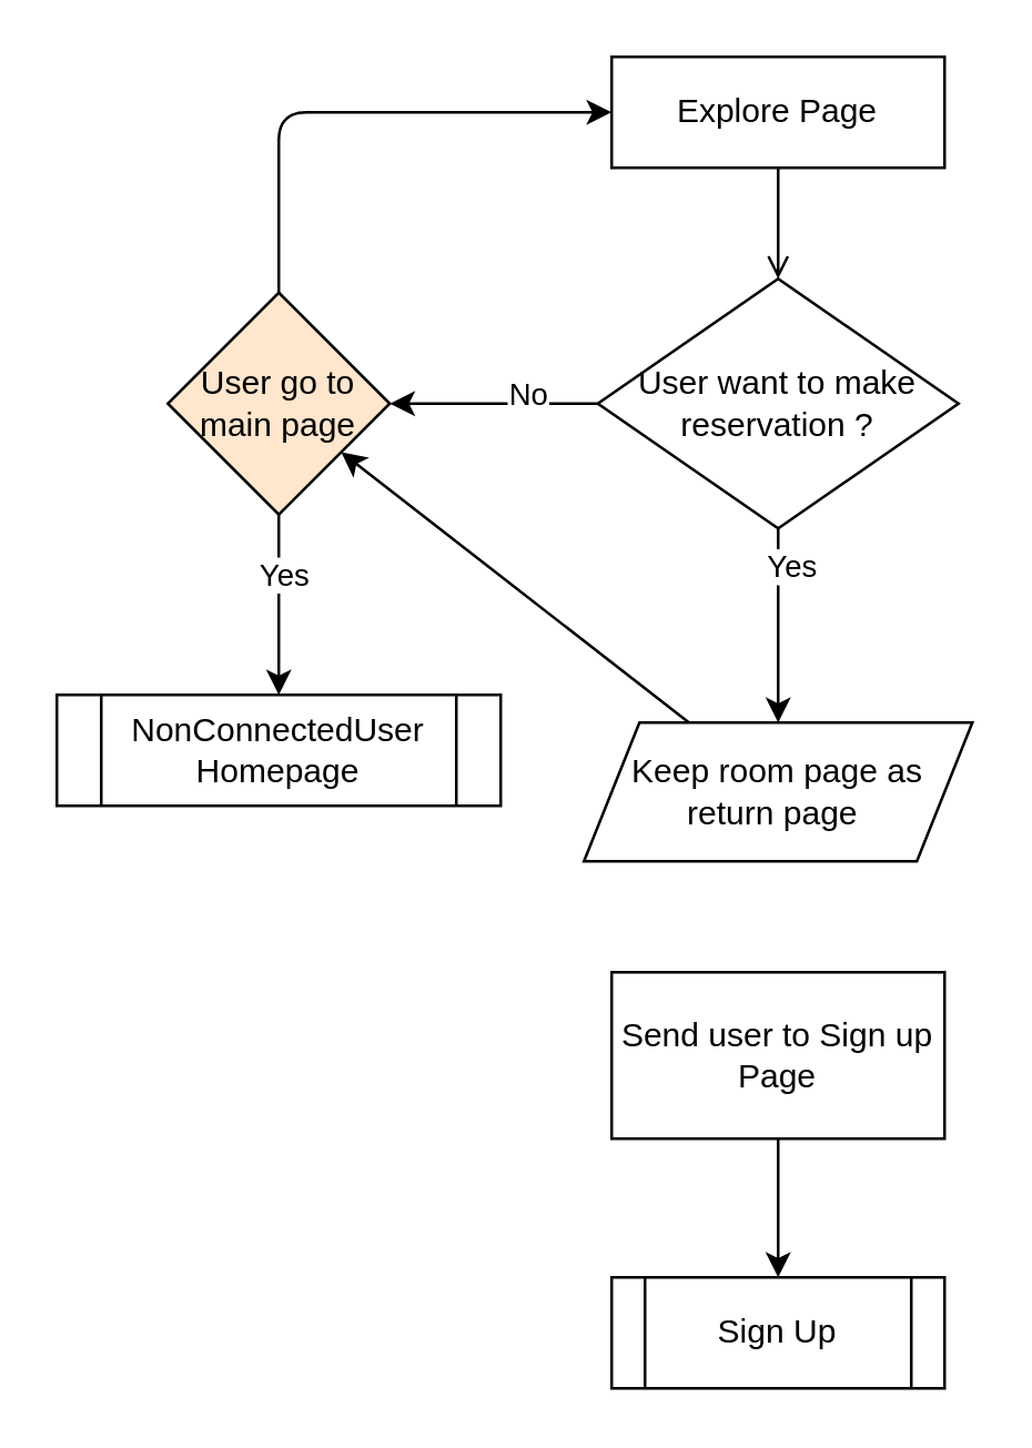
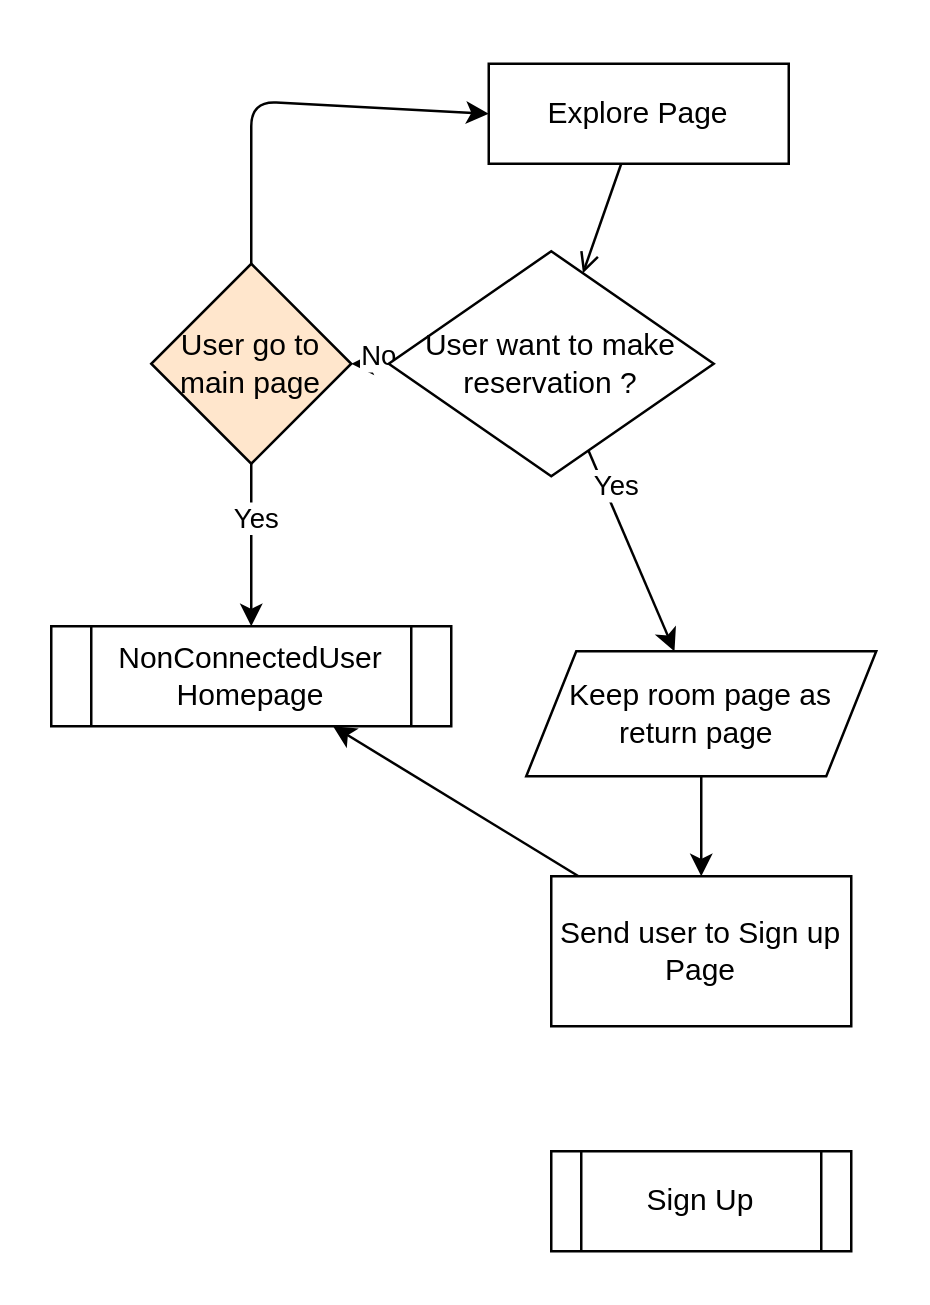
- <mxCell id="3" value="Explore Page" style="rounded=0;whiteSpace=wrap;html=1;" vertex="1" parent="1"><mxGeometry x="220" y="20" width="120" height="40" as="geometry" /></mxCell>
+ <mxCell id="3" value="Explore Page" style="rounded=0;whiteSpace=wrap;html=1;" vertex="1" parent="1"><mxGeometry x="195" y="25" width="120" height="40" as="geometry" /></mxCell>
- <mxCell id="8" value="User want to make reservation ?" style="rhombus;whiteSpace=wrap;html=1;" vertex="1" parent="1"><mxGeometry x="215" y="100" width="130" height="90" as="geometry" /></mxCell>
+ <mxCell id="8" value="User want to make reservation ?" style="rhombus;whiteSpace=wrap;html=1;" vertex="1" parent="1"><mxGeometry x="155" y="100" width="130" height="90" as="geometry" /></mxCell>
- <mxCell id="9" value="" style="edgeStyle=none;html=1;" edge="1" parent="1" source="10" target="14"><mxGeometry relative="1" as="geometry" /></mxCell>
+ <mxCell id="9" value="" style="edgeStyle=none;html=1;" edge="1" parent="1" source="10" target="17"><mxGeometry relative="1" as="geometry" /></mxCell>
- <mxCell id="16" value="" style="edgeStyle=none;html=1;" edge="1" parent="1" source="17" target="18"><mxGeometry relative="1" as="geometry" /></mxCell>
+ <mxCell id="16" value="" style="edgeStyle=none;html=1;" edge="1" parent="1" source="17" target="15"><mxGeometry relative="1" as="geometry" /></mxCell>
